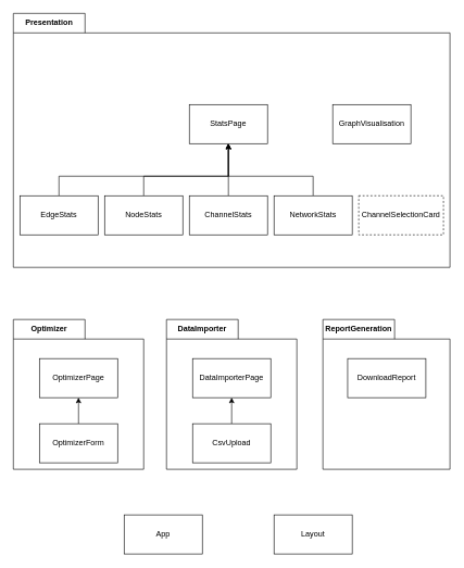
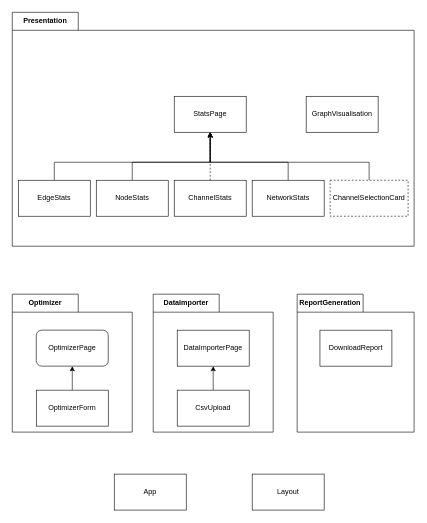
+ <mxCell id="13" style="edgeStyle=orthogonalEdgeStyle;rounded=0;orthogonalLoop=1;jettySize=auto;html=1;" edge="1" parent="2" source="14" target="4"><mxGeometry relative="1" as="geometry"><Array as="points"><mxPoint x="595" y="250" /><mxPoint x="330" y="250" /></Array></mxGeometry></mxCell>
- <mxCell id="9" value="" style="edgeStyle=orthogonalEdgeStyle;rounded=0;orthogonalLoop=1;jettySize=auto;html=1;" edge="1" parent="2" source="10" target="4"><mxGeometry relative="1" as="geometry" /></mxCell>
+ <mxCell id="9" value="" style="edgeStyle=orthogonalEdgeStyle;rounded=0;orthogonalLoop=1;jettySize=auto;html=1;dashed=1;" edge="1" parent="2" source="10" target="4"><mxGeometry relative="1" as="geometry" /></mxCell>
- <mxCell id="18" value="OptimizerPage" style="rounded=0;whiteSpace=wrap;html=1;" vertex="1" parent="16"><mxGeometry x="40" y="60" width="120" height="60" as="geometry" /></mxCell>
+ <mxCell id="18" value="OptimizerPage" style="whiteSpace=wrap;html=1;rounded=1;" vertex="1" parent="16"><mxGeometry x="40" y="60" width="120" height="60" as="geometry" /></mxCell>
